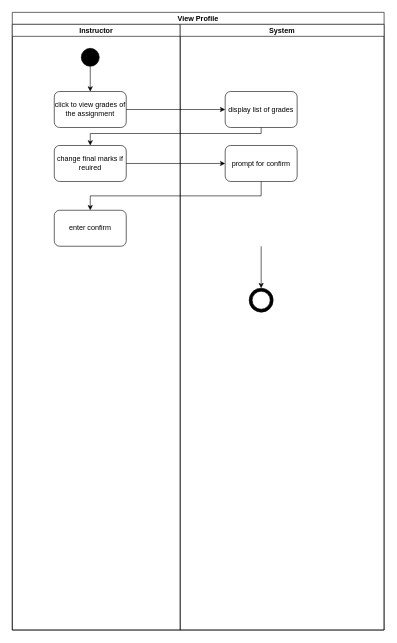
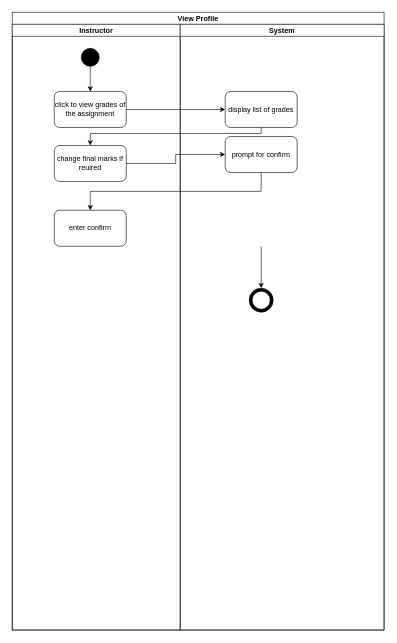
- <mxCell id="14" value="prompt for confirm" style="rounded=1;whiteSpace=wrap;html=1;fillColor=none;" vertex="1" parent="12"><mxGeometry x="75" y="202" width="120" height="60" as="geometry" /></mxCell>
+ <mxCell id="14" value="prompt for confirm" style="rounded=1;whiteSpace=wrap;html=1;fillColor=none;" vertex="1" parent="12"><mxGeometry x="75" y="187" width="120" height="60" as="geometry" /></mxCell>
